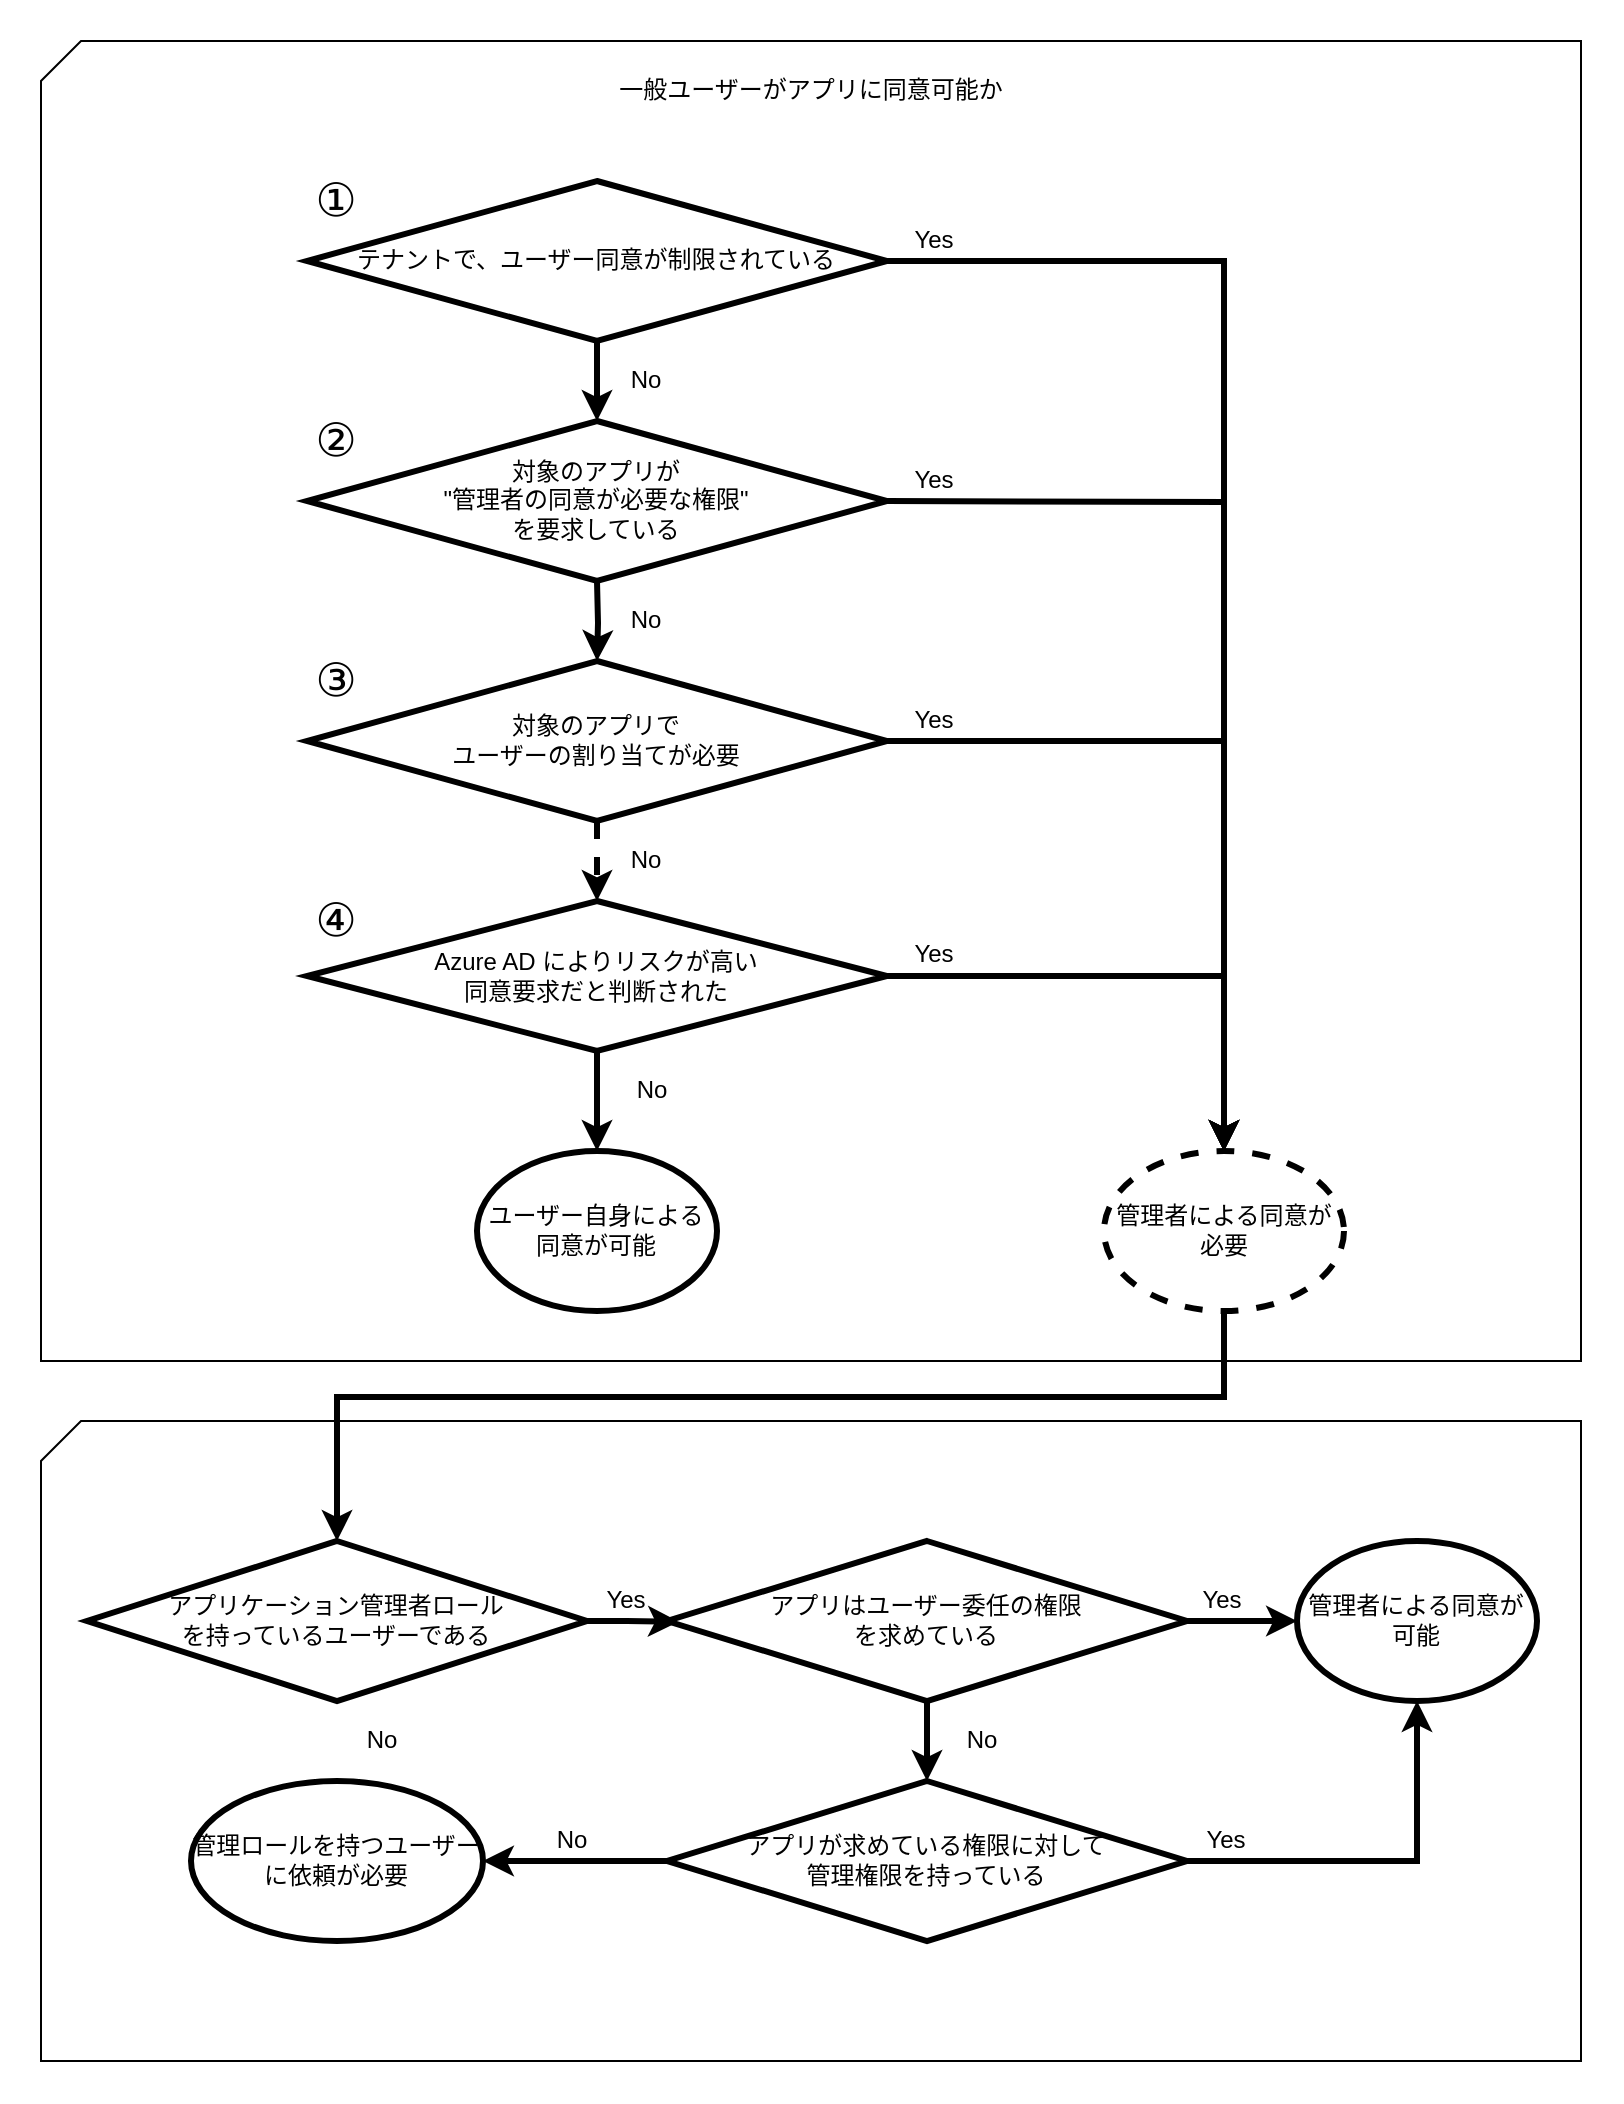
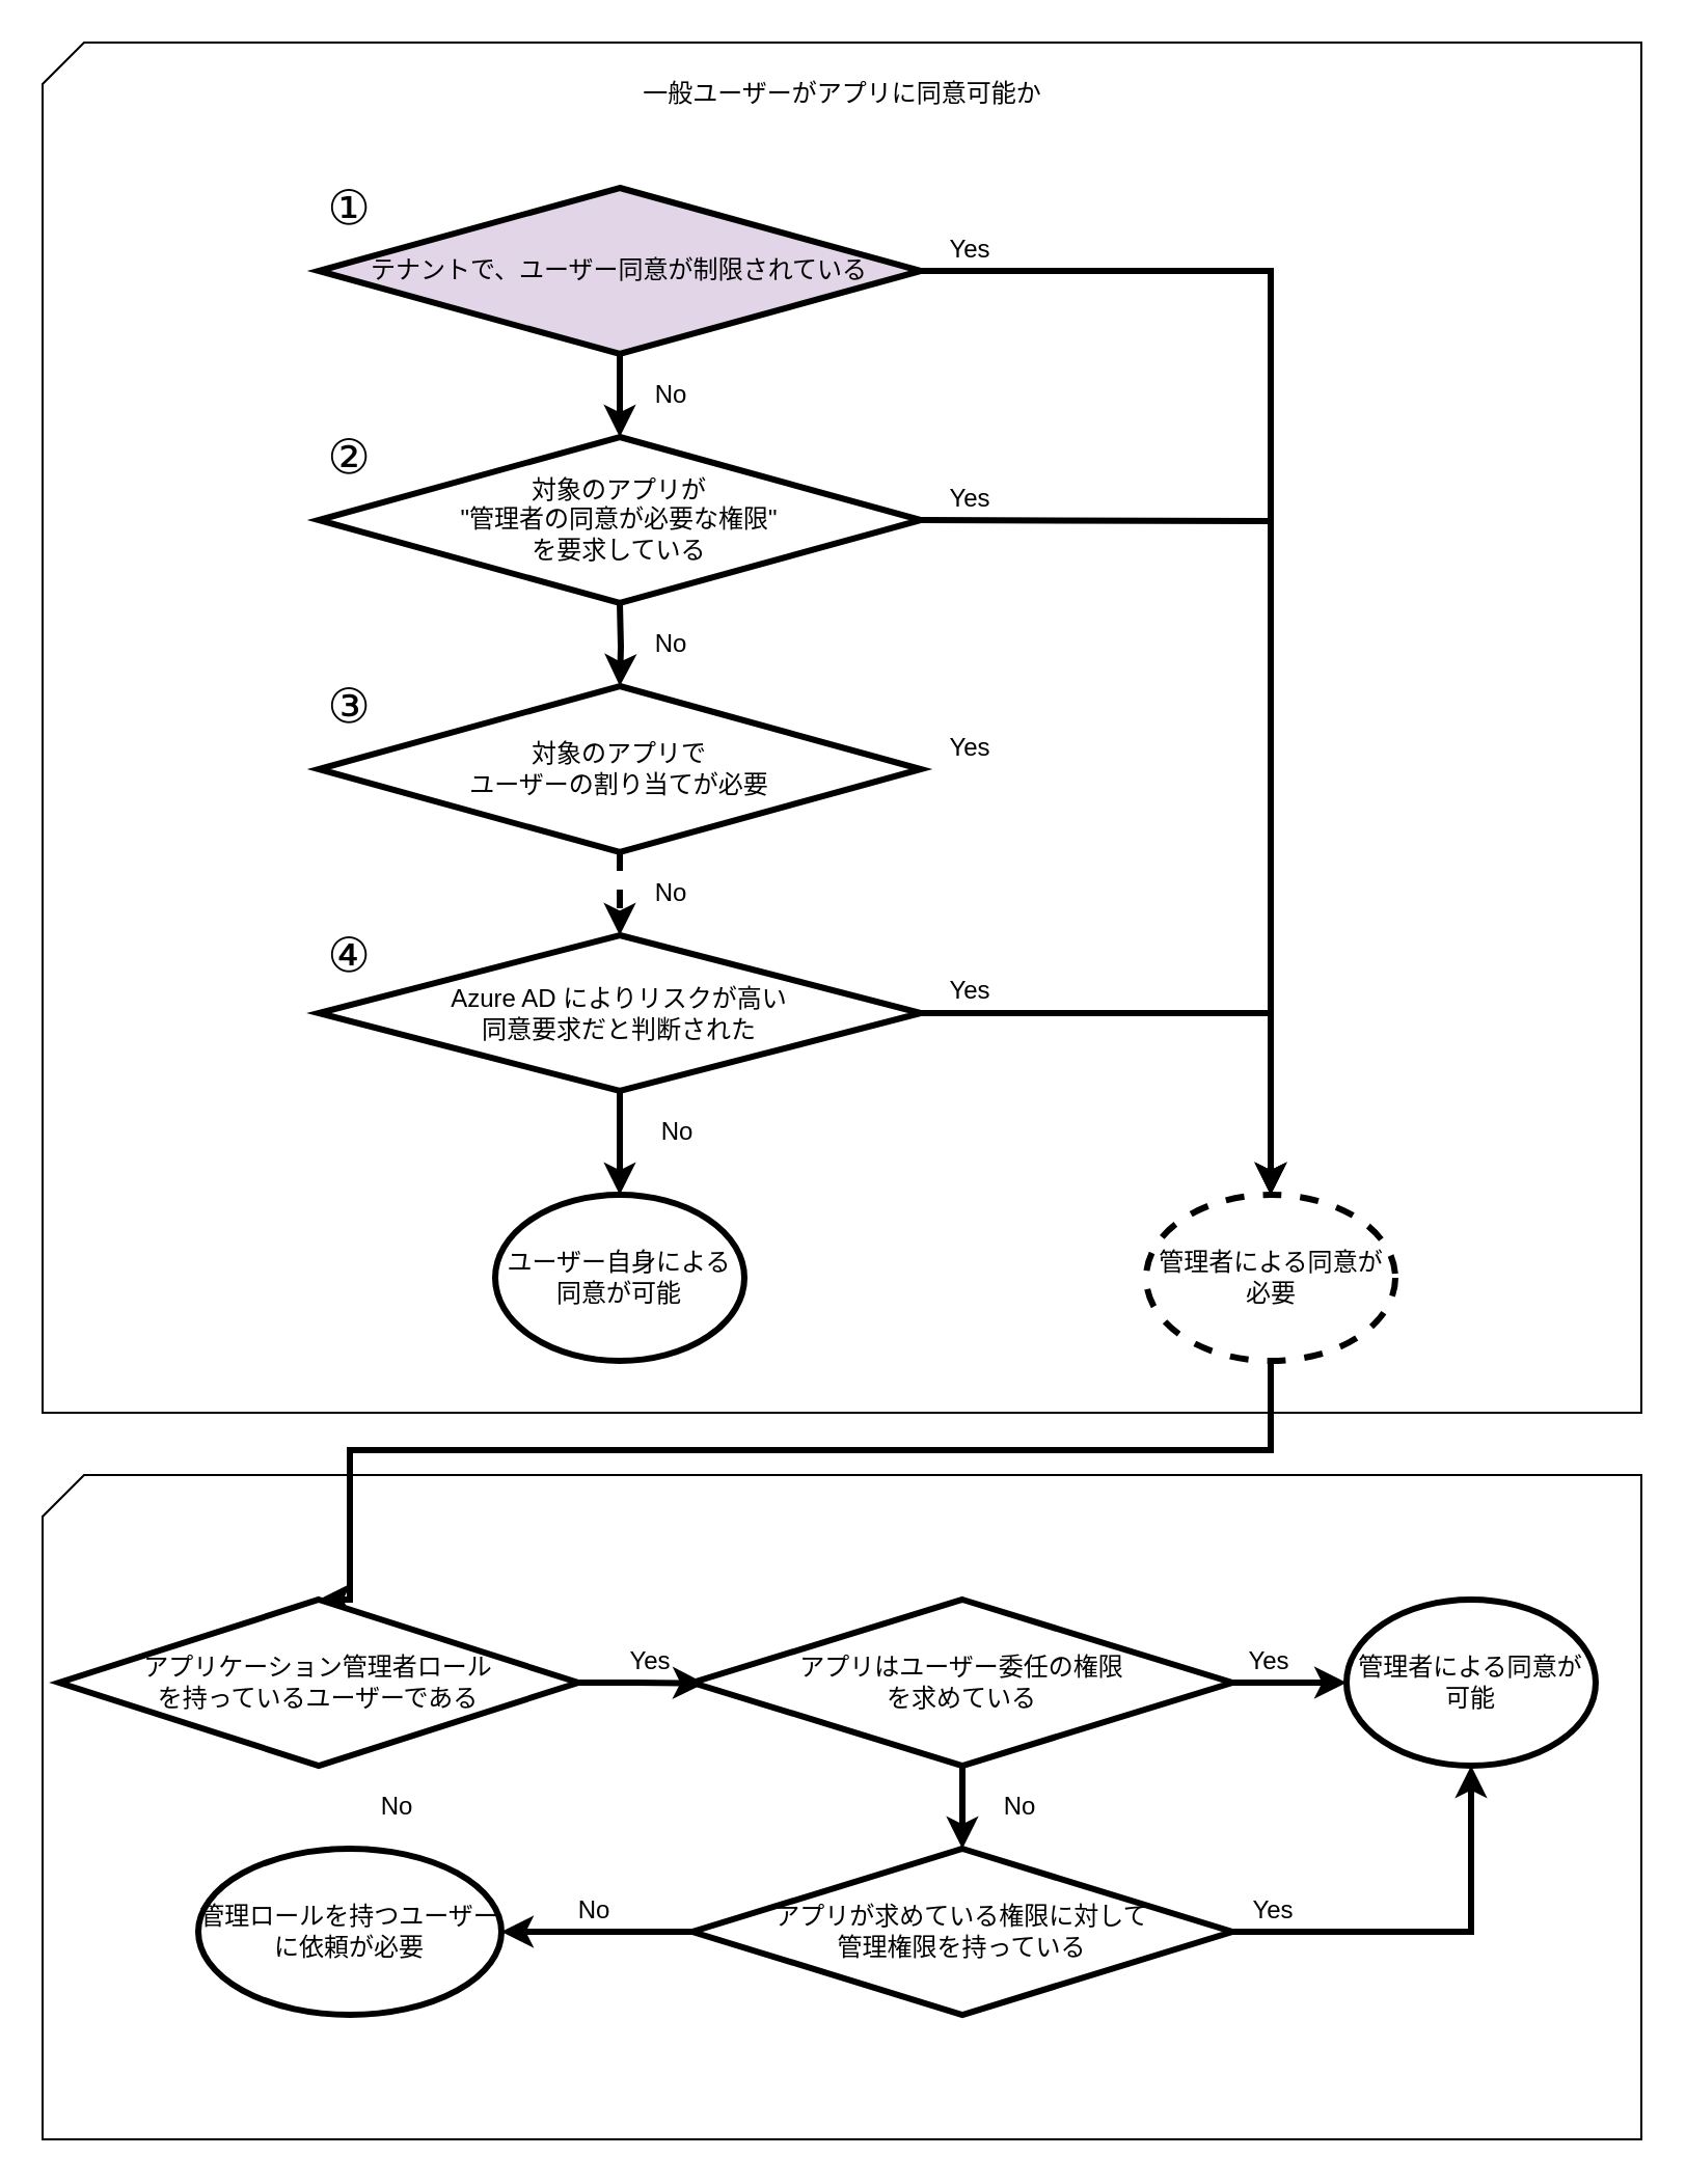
- <mxCell id="39" value="テナントで、ユーザー同意が制限されている" style="rhombus;whiteSpace=wrap;html=1;strokeWidth=3;fontStyle=0;fontSize=12;" parent="1" vertex="1"><mxGeometry x="153" y="90" width="290" height="80" as="geometry" /></mxCell>
+ <mxCell id="39" value="テナントで、ユーザー同意が制限されている" style="rhombus;whiteSpace=wrap;html=1;strokeWidth=3;fontStyle=0;fontSize=12;fillColor=#e1d5e7;" parent="1" vertex="1"><mxGeometry x="153" y="90" width="290" height="80" as="geometry" /></mxCell>
- <mxCell id="8" style="edgeStyle=orthogonalEdgeStyle;rounded=0;orthogonalLoop=1;jettySize=auto;html=1;entryX=0.5;entryY=0;entryDx=0;entryDy=0;strokeWidth=3;fontStyle=0;fontSize=12;" parent="1" source="9" target="13" edge="1"><mxGeometry relative="1" as="geometry" /></mxCell>
- <mxCell id="16" value="アプリケーション管理者ロール&lt;br style=&quot;font-size: 12px&quot;&gt;を持っているユーザーである" style="rhombus;whiteSpace=wrap;html=1;strokeWidth=3;fontStyle=0;fontSize=12;" parent="1" vertex="1"><mxGeometry x="43" y="770" width="250" height="80" as="geometry" /></mxCell>
+ <mxCell id="16" value="アプリケーション管理者ロール&lt;br style=&quot;font-size: 12px&quot;&gt;を持っているユーザーである" style="rhombus;whiteSpace=wrap;html=1;strokeWidth=3;fontStyle=0;fontSize=12;" parent="1" vertex="1"><mxGeometry x="28" y="770" width="250" height="80" as="geometry" /></mxCell>
